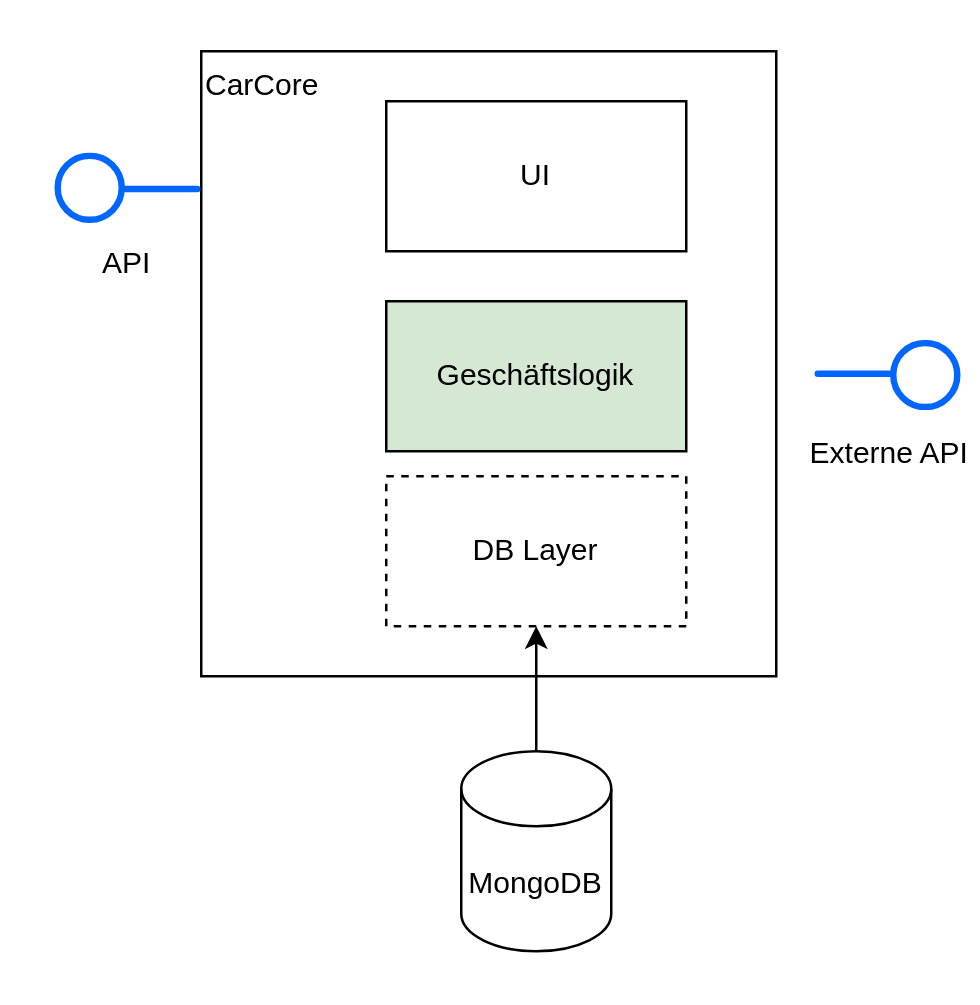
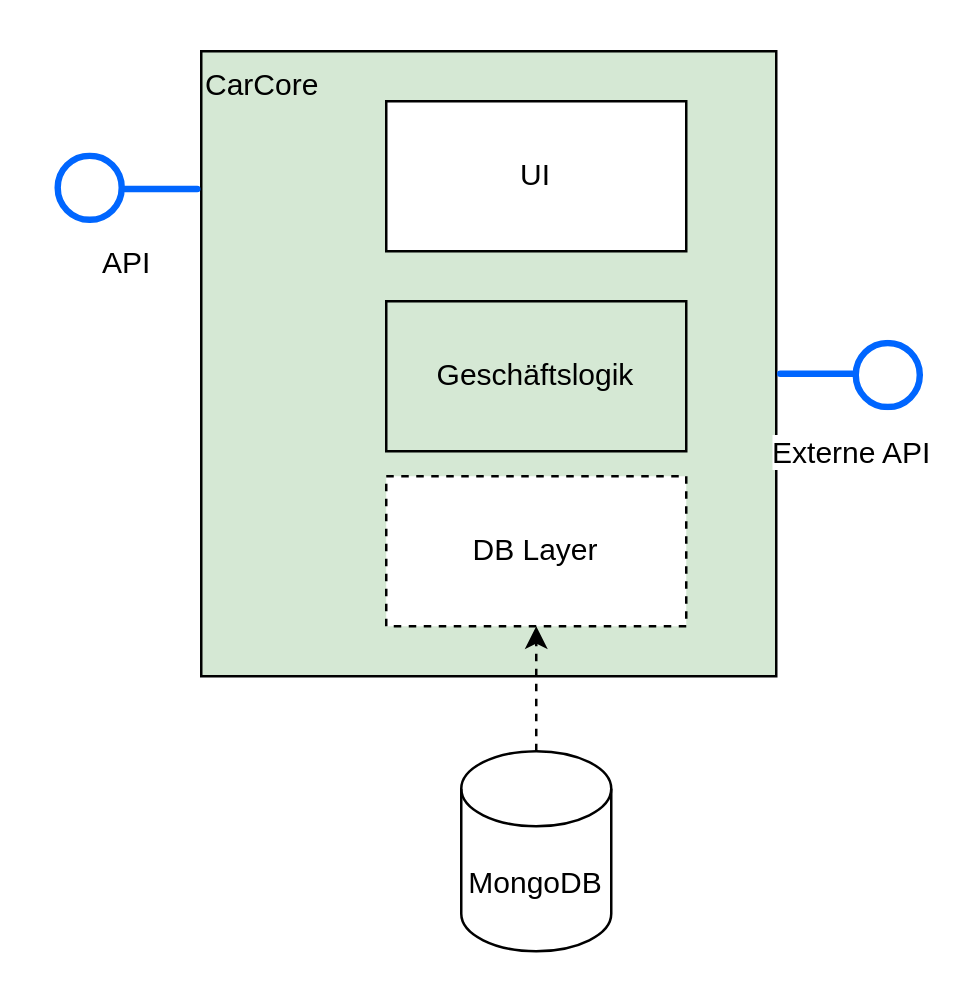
- <mxCell id="2" value="CarCore" style="rounded=0;whiteSpace=wrap;html=1;align=left;verticalAlign=top;" parent="1" vertex="1"><mxGeometry x="80" y="20" width="230" height="250" as="geometry" /></mxCell>
+ <mxCell id="2" value="CarCore" style="rounded=0;whiteSpace=wrap;html=1;align=left;verticalAlign=top;fillColor=#d5e8d4;" parent="1" vertex="1"><mxGeometry x="80" y="20" width="230" height="250" as="geometry" /></mxCell>
- <mxCell id="8" value="Externe API" style="aspect=fixed;perimeter=ellipsePerimeter;html=1;align=center;shadow=0;dashed=0;spacingTop=3;image;image=img/lib/active_directory/interface.svg;flipV=0;flipH=0;" parent="1" vertex="1"><mxGeometry x="325" y="135.9" width="60" height="28.2" as="geometry" /></mxCell>
+ <mxCell id="8" value="Externe API" style="aspect=fixed;perimeter=ellipsePerimeter;html=1;align=center;shadow=0;dashed=0;spacingTop=3;image;image=img/lib/active_directory/interface.svg;flipV=0;flipH=0;" parent="1" vertex="1"><mxGeometry x="310" y="135.9" width="60" height="28.2" as="geometry" /></mxCell>
- <mxCell id="5" style="edgeStyle=orthogonalEdgeStyle;rounded=0;orthogonalLoop=1;jettySize=auto;html=1;entryX=0.5;entryY=1;entryDx=0;entryDy=0;" parent="1" source="6" target="4" edge="1"><mxGeometry relative="1" as="geometry" /></mxCell>
+ <mxCell id="5" style="edgeStyle=orthogonalEdgeStyle;rounded=0;orthogonalLoop=1;jettySize=auto;html=1;entryX=0.5;entryY=1;entryDx=0;entryDy=0;dashed=1;" parent="1" source="6" target="4" edge="1"><mxGeometry relative="1" as="geometry" /></mxCell>
